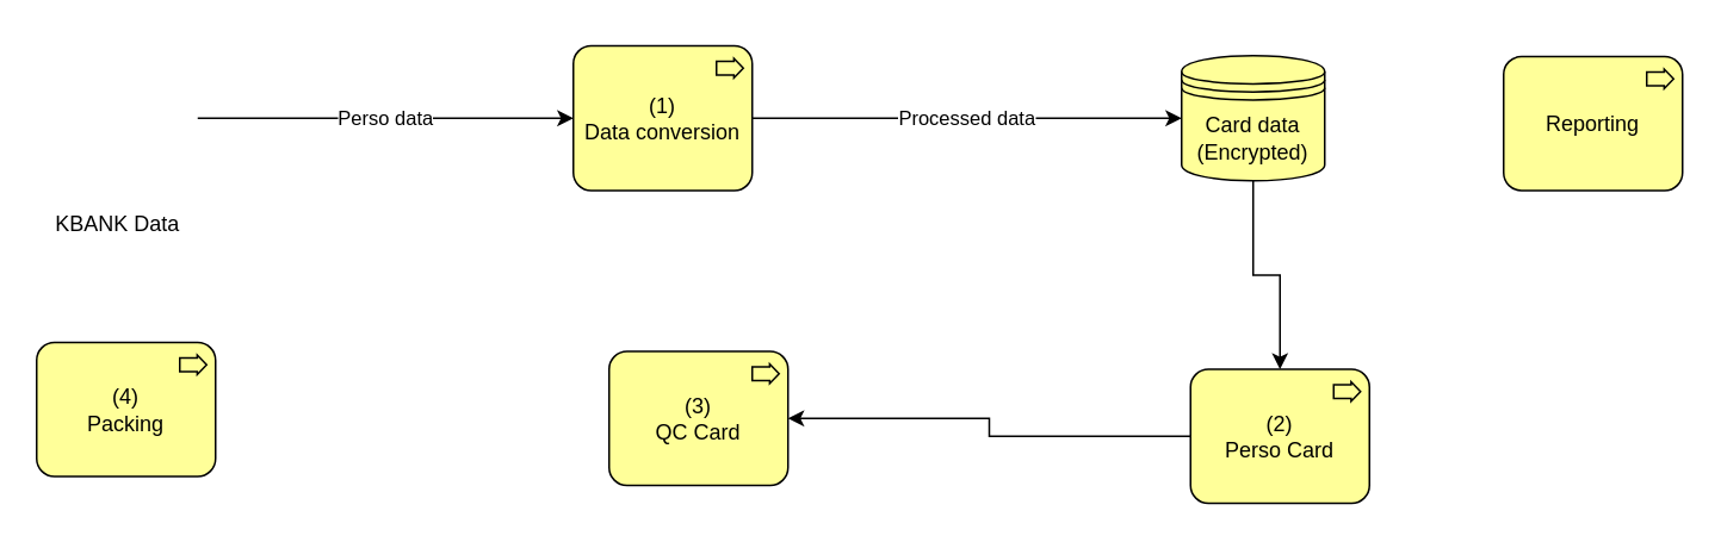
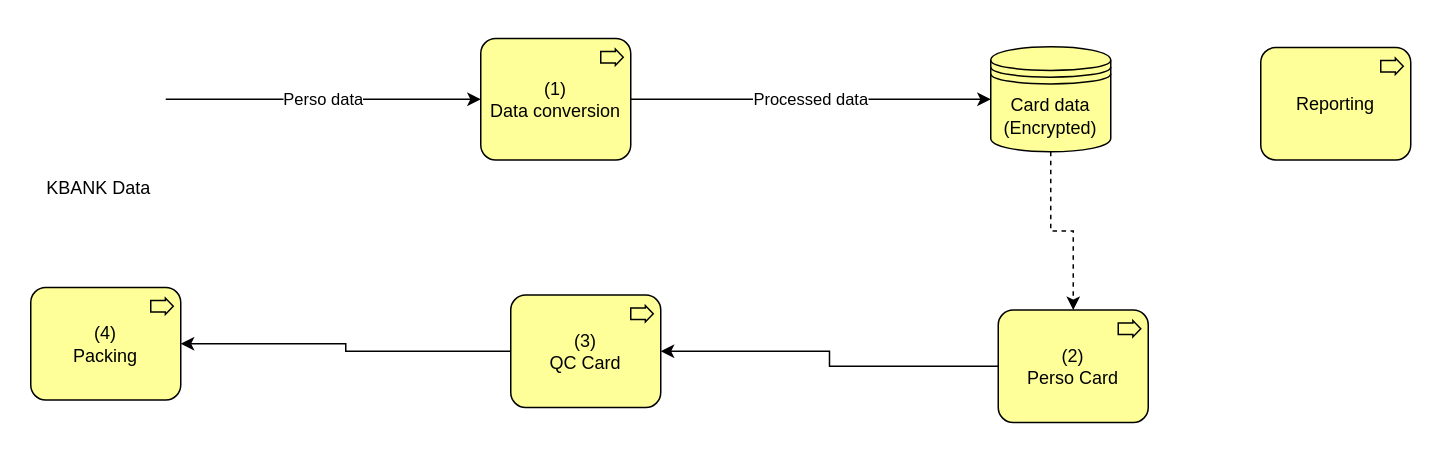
- <mxCell id="12" style="edgeStyle=orthogonalEdgeStyle;rounded=0;orthogonalLoop=1;jettySize=auto;html=1;" edge="1" parent="1" source="13" target="8"><mxGeometry relative="1" as="geometry" /></mxCell>
+ <mxCell id="12" style="edgeStyle=orthogonalEdgeStyle;rounded=0;orthogonalLoop=1;jettySize=auto;html=1;dashed=1;" edge="1" parent="1" source="13" target="8"><mxGeometry relative="1" as="geometry" /></mxCell>
+ <mxCell id="9" style="edgeStyle=orthogonalEdgeStyle;rounded=0;orthogonalLoop=1;jettySize=auto;html=1;entryX=1;entryY=0.5;entryDx=0;entryDy=0;entryPerimeter=0;" edge="1" parent="1" source="10" target="11"><mxGeometry relative="1" as="geometry" /></mxCell>
